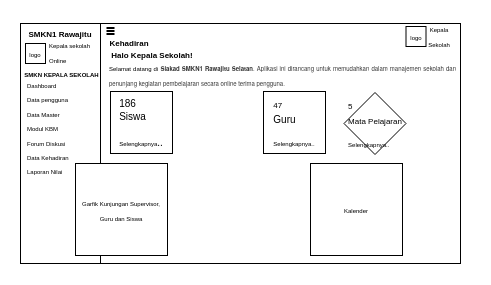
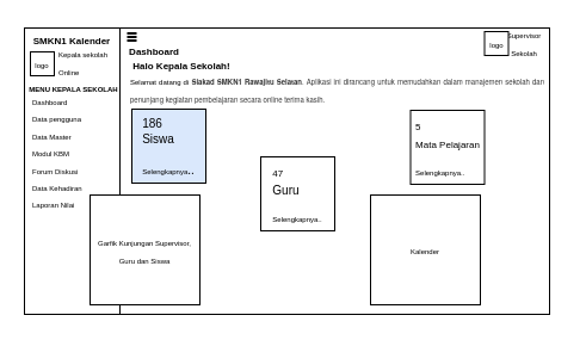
- <mxCell id="13" value="&lt;font style=&quot;font-size: 8px;&quot;&gt;&lt;b&gt;SMKN1 Rawajitu&lt;/b&gt;&lt;/font&gt;" style="text;html=1;strokeColor=none;fillColor=none;align=center;verticalAlign=middle;whiteSpace=wrap;rounded=0;movable=1;resizable=1;rotatable=1;deletable=1;editable=1;locked=0;connectable=1;" parent="1" vertex="1"><mxGeometry x="25" y="28" width="70" height="10" as="geometry" /></mxCell>
+ <mxCell id="13" value="&lt;font style=&quot;font-size: 8px;&quot;&gt;&lt;b&gt;SMKN1 Kalender&lt;/b&gt;&lt;/font&gt;" style="text;html=1;strokeColor=none;fillColor=none;align=center;verticalAlign=middle;whiteSpace=wrap;rounded=0;movable=1;resizable=1;rotatable=1;deletable=1;editable=1;locked=0;connectable=1;" parent="1" vertex="1"><mxGeometry x="25" y="28" width="70" height="10" as="geometry" /></mxCell>
- <mxCell id="12" value="&lt;font style=&quot;font-size: 6px;&quot;&gt;Kepala &lt;br&gt;Sekolah&lt;/font&gt;" style="text;html=1;strokeColor=none;fillColor=none;align=center;verticalAlign=middle;whiteSpace=wrap;rounded=0;" parent="1" vertex="1"><mxGeometry x="409" y="20" width="60" height="30" as="geometry" /></mxCell>
+ <mxCell id="12" value="&lt;font style=&quot;font-size: 6px;&quot;&gt;Supervisor &lt;br&gt;Sekolah&lt;/font&gt;" style="text;html=1;strokeColor=none;fillColor=none;align=center;verticalAlign=middle;whiteSpace=wrap;rounded=0;" parent="1" vertex="1"><mxGeometry x="409" y="20" width="60" height="30" as="geometry" /></mxCell>
- <mxCell id="10" value="&lt;font style=&quot;font-size: 8px;&quot;&gt;&lt;b&gt;Kehadiran&lt;/b&gt;&lt;/font&gt;" style="text;html=1;strokeColor=none;fillColor=none;align=center;verticalAlign=middle;whiteSpace=wrap;rounded=0;movable=1;resizable=1;rotatable=1;deletable=1;editable=1;locked=0;connectable=1;" parent="1" vertex="1"><mxGeometry x="110" y="37" width="38" height="10" as="geometry" /></mxCell>
+ <mxCell id="10" value="&lt;font style=&quot;font-size: 8px;&quot;&gt;&lt;b&gt;Dashboard&lt;/b&gt;&lt;/font&gt;" style="text;html=1;strokeColor=none;fillColor=none;align=center;verticalAlign=middle;whiteSpace=wrap;rounded=0;movable=1;resizable=1;rotatable=1;deletable=1;editable=1;locked=0;connectable=1;" parent="1" vertex="1"><mxGeometry x="110" y="37" width="38" height="10" as="geometry" /></mxCell>
- <mxCell id="8" value="&lt;font style=&quot;font-size: 6px;&quot;&gt;&lt;b&gt;SMKN KEPALA SEKOLAH&lt;/b&gt;&lt;/font&gt;" style="text;html=1;strokeColor=none;fillColor=none;align=center;verticalAlign=middle;whiteSpace=wrap;rounded=0;" parent="1" vertex="1"><mxGeometry x="23" y="68" width="77" height="10" as="geometry" /></mxCell>
+ <mxCell id="8" value="&lt;font style=&quot;font-size: 6px;&quot;&gt;&lt;b&gt;MENU KEPALA SEKOLAH&lt;/b&gt;&lt;/font&gt;" style="text;html=1;strokeColor=none;fillColor=none;align=center;verticalAlign=middle;whiteSpace=wrap;rounded=0;" parent="1" vertex="1"><mxGeometry x="23" y="68" width="77" height="10" as="geometry" /></mxCell>
- <mxCell id="11" value="&lt;div style=&quot;text-align: justify;&quot;&gt;&lt;font style=&quot;font-size: 6px;&quot;&gt;Selamat datang di&amp;nbsp;&lt;span style=&quot;box-sizing: border-box; font-weight: 700; color: rgb(51, 51, 51); font-family: &amp;quot;Source Sans Pro&amp;quot;, &amp;quot;Helvetica Neue&amp;quot;, Helvetica, Arial, sans-serif; text-align: start; background-color: rgb(255, 255, 255);&quot;&gt;Siakad SMKN1 Rawajitu Selatan&lt;/span&gt;&lt;span style=&quot;color: rgb(51, 51, 51); font-family: &amp;quot;Source Sans Pro&amp;quot;, &amp;quot;Helvetica Neue&amp;quot;, Helvetica, Arial, sans-serif; text-align: start; background-color: rgb(255, 255, 255);&quot;&gt;. Aplikasi ini dirancang untuk memudahkan dalam manajemen sekolah dan penunjang kegiatan pembelajaran secara online terima pengguna.&lt;/span&gt;&lt;/font&gt;&lt;br&gt;&lt;/div&gt;" style="text;html=1;strokeColor=none;fillColor=none;align=left;verticalAlign=middle;whiteSpace=wrap;rounded=0;movable=1;resizable=1;rotatable=1;deletable=1;editable=1;locked=0;connectable=1;" parent="1" vertex="1"><mxGeometry x="107" y="60" width="349" height="28" as="geometry" /></mxCell>
+ <mxCell id="11" value="&lt;div style=&quot;text-align: justify;&quot;&gt;&lt;font style=&quot;font-size: 6px;&quot;&gt;Selamat datang di&amp;nbsp;&lt;span style=&quot;box-sizing: border-box; font-weight: 700; color: rgb(51, 51, 51); font-family: &amp;quot;Source Sans Pro&amp;quot;, &amp;quot;Helvetica Neue&amp;quot;, Helvetica, Arial, sans-serif; text-align: start; background-color: rgb(255, 255, 255);&quot;&gt;Siakad SMKN1 Rawajitu Selatan&lt;/span&gt;&lt;span style=&quot;color: rgb(51, 51, 51); font-family: &amp;quot;Source Sans Pro&amp;quot;, &amp;quot;Helvetica Neue&amp;quot;, Helvetica, Arial, sans-serif; text-align: start; background-color: rgb(255, 255, 255);&quot;&gt;. Aplikasi ini dirancang untuk memudahkan dalam manajemen sekolah dan penunjang kegiatan pembelajaran secara online terima kasih.&lt;/span&gt;&lt;/font&gt;&lt;br&gt;&lt;/div&gt;" style="text;html=1;strokeColor=none;fillColor=none;align=left;verticalAlign=middle;whiteSpace=wrap;rounded=0;movable=1;resizable=1;rotatable=1;deletable=1;editable=1;locked=0;connectable=1;" parent="1" vertex="1"><mxGeometry x="107" y="60" width="349" height="28" as="geometry" /></mxCell>
- <mxCell id="17" value="&lt;div style=&quot;text-align: left;&quot;&gt;&lt;span style=&quot;background-color: initial;&quot;&gt;&lt;font style=&quot;font-size: 10px;&quot;&gt;186&lt;/font&gt;&lt;/span&gt;&lt;/div&gt;&lt;font style=&quot;&quot;&gt;&lt;div style=&quot;font-size: 10px; text-align: left;&quot;&gt;&lt;span style=&quot;background-color: initial;&quot;&gt;Siswa&lt;/span&gt;&lt;/div&gt;&lt;div style=&quot;font-size: 10px; text-align: left;&quot;&gt;&lt;span style=&quot;background-color: initial;&quot;&gt;&lt;br&gt;&lt;/span&gt;&lt;/div&gt;&lt;div style=&quot;text-align: left;&quot;&gt;&lt;span style=&quot;background-color: initial;&quot;&gt;&lt;font style=&quot;font-size: 6px;&quot;&gt;Selengkapnya&lt;/font&gt;&lt;span style=&quot;font-size: 10px;&quot;&gt;..&lt;/span&gt;&lt;/span&gt;&lt;/div&gt;&lt;/font&gt;" style="whiteSpace=wrap;html=1;aspect=fixed;align=center;" parent="1" vertex="1"><mxGeometry x="110" y="91" width="62" height="62" as="geometry" /></mxCell>
+ <mxCell id="17" value="&lt;div style=&quot;text-align: left;&quot;&gt;&lt;span style=&quot;background-color: initial;&quot;&gt;&lt;font style=&quot;font-size: 10px;&quot;&gt;186&lt;/font&gt;&lt;/span&gt;&lt;/div&gt;&lt;font style=&quot;&quot;&gt;&lt;div style=&quot;font-size: 10px; text-align: left;&quot;&gt;&lt;span style=&quot;background-color: initial;&quot;&gt;Siswa&lt;/span&gt;&lt;/div&gt;&lt;div style=&quot;font-size: 10px; text-align: left;&quot;&gt;&lt;span style=&quot;background-color: initial;&quot;&gt;&lt;br&gt;&lt;/span&gt;&lt;/div&gt;&lt;div style=&quot;text-align: left;&quot;&gt;&lt;span style=&quot;background-color: initial;&quot;&gt;&lt;font style=&quot;font-size: 6px;&quot;&gt;Selengkapnya&lt;/font&gt;&lt;span style=&quot;font-size: 10px;&quot;&gt;..&lt;/span&gt;&lt;/span&gt;&lt;/div&gt;&lt;/font&gt;" style="whiteSpace=wrap;html=1;aspect=fixed;align=center;fillColor=#dae8fc;" parent="1" vertex="1"><mxGeometry x="110" y="91" width="62" height="62" as="geometry" /></mxCell>
- <mxCell id="18" value="&lt;div style=&quot;text-align: left;&quot;&gt;&lt;span style=&quot;background-color: initial;&quot;&gt;&lt;font style=&quot;font-size: 8px;&quot;&gt;47&lt;/font&gt;&lt;/span&gt;&lt;/div&gt;&lt;font style=&quot;&quot;&gt;&lt;div style=&quot;text-align: left;&quot;&gt;&lt;span style=&quot;background-color: initial;&quot;&gt;&lt;font style=&quot;font-size: 10px;&quot;&gt;Guru&lt;/font&gt;&lt;/span&gt;&lt;/div&gt;&lt;div style=&quot;text-align: left;&quot;&gt;&lt;span style=&quot;font-size: 6px;&quot;&gt;&lt;br&gt;&lt;/span&gt;&lt;/div&gt;&lt;span style=&quot;font-size: 6px;&quot;&gt;&lt;div style=&quot;text-align: left;&quot;&gt;&lt;span style=&quot;background-color: initial;&quot;&gt;Selengkapnya..&lt;/span&gt;&lt;/div&gt;&lt;/span&gt;&lt;/font&gt;" style="whiteSpace=wrap;html=1;aspect=fixed;" parent="1" vertex="1"><mxGeometry x="263" y="91" width="62" height="62" as="geometry" /></mxCell>
+ <mxCell id="18" value="&lt;div style=&quot;text-align: left;&quot;&gt;&lt;span style=&quot;background-color: initial;&quot;&gt;&lt;font style=&quot;font-size: 8px;&quot;&gt;47&lt;/font&gt;&lt;/span&gt;&lt;/div&gt;&lt;font style=&quot;&quot;&gt;&lt;div style=&quot;text-align: left;&quot;&gt;&lt;span style=&quot;background-color: initial;&quot;&gt;&lt;font style=&quot;font-size: 10px;&quot;&gt;Guru&lt;/font&gt;&lt;/span&gt;&lt;/div&gt;&lt;div style=&quot;text-align: left;&quot;&gt;&lt;span style=&quot;font-size: 6px;&quot;&gt;&lt;br&gt;&lt;/span&gt;&lt;/div&gt;&lt;span style=&quot;font-size: 6px;&quot;&gt;&lt;div style=&quot;text-align: left;&quot;&gt;&lt;span style=&quot;background-color: initial;&quot;&gt;Selengkapnya..&lt;/span&gt;&lt;/div&gt;&lt;/span&gt;&lt;/font&gt;" style="whiteSpace=wrap;html=1;aspect=fixed;" parent="1" vertex="1"><mxGeometry x="218" y="131" width="62" height="62" as="geometry" /></mxCell>
- <mxCell id="19" value="&lt;div style=&quot;text-align: left;&quot;&gt;&lt;span style=&quot;background-color: initial;&quot;&gt;&lt;font style=&quot;font-size: 8px;&quot;&gt;5&lt;/font&gt;&lt;/span&gt;&lt;/div&gt;&lt;font style=&quot;&quot;&gt;&lt;div style=&quot;text-align: left;&quot;&gt;&lt;span style=&quot;background-color: initial;&quot;&gt;&lt;font style=&quot;font-size: 8px;&quot;&gt;Mata Pelajaran&lt;/font&gt;&lt;/span&gt;&lt;/div&gt;&lt;div style=&quot;text-align: left;&quot;&gt;&lt;span style=&quot;font-size: 6px;&quot;&gt;&lt;br&gt;&lt;/span&gt;&lt;/div&gt;&lt;span style=&quot;font-size: 6px;&quot;&gt;&lt;div style=&quot;text-align: left;&quot;&gt;&lt;span style=&quot;background-color: initial;&quot;&gt;Selengkapnya..&lt;/span&gt;&lt;/div&gt;&lt;/span&gt;&lt;/font&gt;" style="rhombus;whiteSpace=wrap;html=1;aspect=fixed;" parent="1" vertex="1"><mxGeometry x="343.5" y="92" width="62" height="62" as="geometry" /></mxCell>
+ <mxCell id="19" value="&lt;div style=&quot;text-align: left;&quot;&gt;&lt;span style=&quot;background-color: initial;&quot;&gt;&lt;font style=&quot;font-size: 8px;&quot;&gt;5&lt;/font&gt;&lt;/span&gt;&lt;/div&gt;&lt;font style=&quot;&quot;&gt;&lt;div style=&quot;text-align: left;&quot;&gt;&lt;span style=&quot;background-color: initial;&quot;&gt;&lt;font style=&quot;font-size: 8px;&quot;&gt;Mata Pelajaran&lt;/font&gt;&lt;/span&gt;&lt;/div&gt;&lt;div style=&quot;text-align: left;&quot;&gt;&lt;span style=&quot;font-size: 6px;&quot;&gt;&lt;br&gt;&lt;/span&gt;&lt;/div&gt;&lt;span style=&quot;font-size: 6px;&quot;&gt;&lt;div style=&quot;text-align: left;&quot;&gt;&lt;span style=&quot;background-color: initial;&quot;&gt;Selengkapnya..&lt;/span&gt;&lt;/div&gt;&lt;/span&gt;&lt;/font&gt;" style="whiteSpace=wrap;html=1;aspect=fixed;" parent="1" vertex="1"><mxGeometry x="343.5" y="92" width="62" height="62" as="geometry" /></mxCell>
